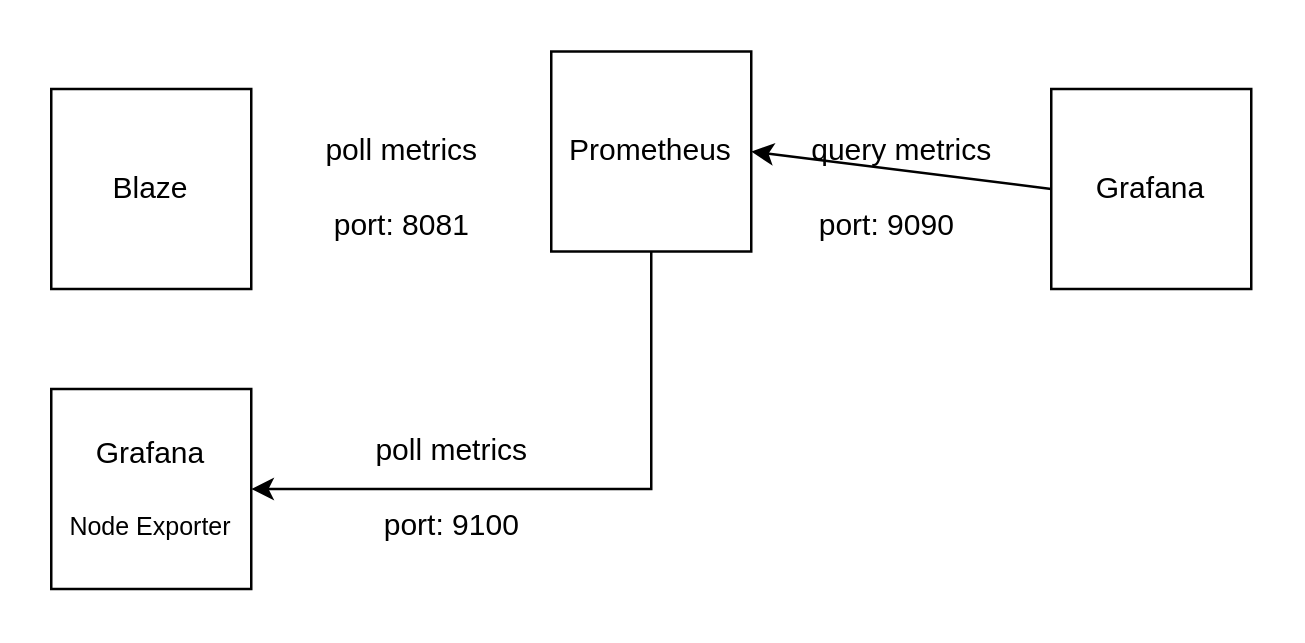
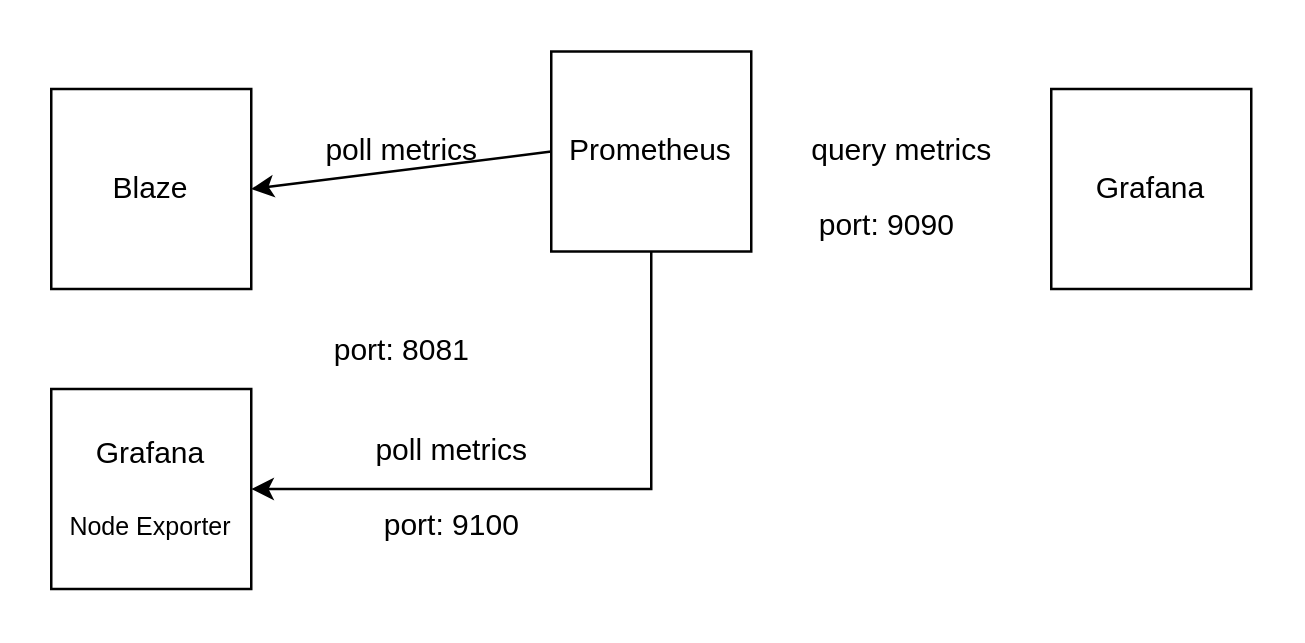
+ <mxCell id="8" value="" style="endArrow=classic;html=1;rounded=0;entryX=1;entryY=0.5;entryDx=0;entryDy=0;exitX=0;exitY=0.5;exitDx=0;exitDy=0;" edge="1" parent="1" source="3" target="2"><mxGeometry width="50" height="50" relative="1" as="geometry"><mxPoint x="430" y="85" as="sourcePoint" /><mxPoint x="310" y="85" as="targetPoint" /></mxGeometry></mxCell>
- <mxCell id="5" value="" style="endArrow=classic;html=1;rounded=0;entryX=1;entryY=0.5;entryDx=0;entryDy=0;exitX=0;exitY=0.5;exitDx=0;exitDy=0;" edge="1" parent="1" source="4" target="3"><mxGeometry width="50" height="50" relative="1" as="geometry"><mxPoint x="370" y="445" as="sourcePoint" /><mxPoint x="420" y="395" as="targetPoint" /></mxGeometry></mxCell>
- <mxCell id="10" value="port: 8081" style="text;html=1;align=center;verticalAlign=middle;resizable=0;points=[];autosize=1;strokeColor=none;fillColor=none;" vertex="1" parent="1"><mxGeometry x="120" y="75" width="80" height="30" as="geometry" /></mxCell>
+ <mxCell id="10" value="port: 8081" style="text;html=1;align=center;verticalAlign=middle;resizable=0;points=[];autosize=1;strokeColor=none;fillColor=none;" vertex="1" parent="1"><mxGeometry x="120" y="125" width="80" height="30" as="geometry" /></mxCell>
